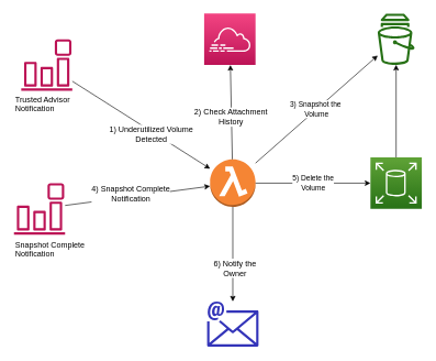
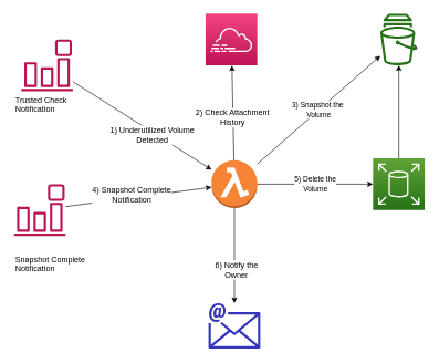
- <mxCell id="5" value="Trusted Advisor&lt;br&gt;Notification&lt;br&gt;" style="text;html=1;resizable=0;points=[];autosize=1;align=left;verticalAlign=top;spacingTop=-4;" parent="1" vertex="1"><mxGeometry x="20.5" y="141" width="100" height="30" as="geometry" /></mxCell>
+ <mxCell id="5" value="Trusted Check&lt;br&gt;Notification&lt;br&gt;" style="text;html=1;resizable=0;points=[];autosize=1;align=left;verticalAlign=top;spacingTop=-4;" parent="1" vertex="1"><mxGeometry x="20.5" y="141" width="100" height="30" as="geometry" /></mxCell>
- <mxCell id="8" value="Snapshot Complete&lt;br&gt;Notification&lt;br&gt;&lt;br&gt;" style="text;html=1;resizable=0;points=[];autosize=1;align=left;verticalAlign=top;spacingTop=-4;" parent="1" vertex="1"><mxGeometry x="20.5" y="360.5" width="120" height="40" as="geometry" /></mxCell>
+ <mxCell id="8" value="Snapshot Complete&lt;br&gt;Notification&lt;br&gt;&lt;br&gt;" style="text;html=1;resizable=0;points=[];autosize=1;align=left;verticalAlign=top;spacingTop=-4;" parent="1" vertex="1"><mxGeometry x="20.5" y="380.5" width="120" height="40" as="geometry" /></mxCell>
